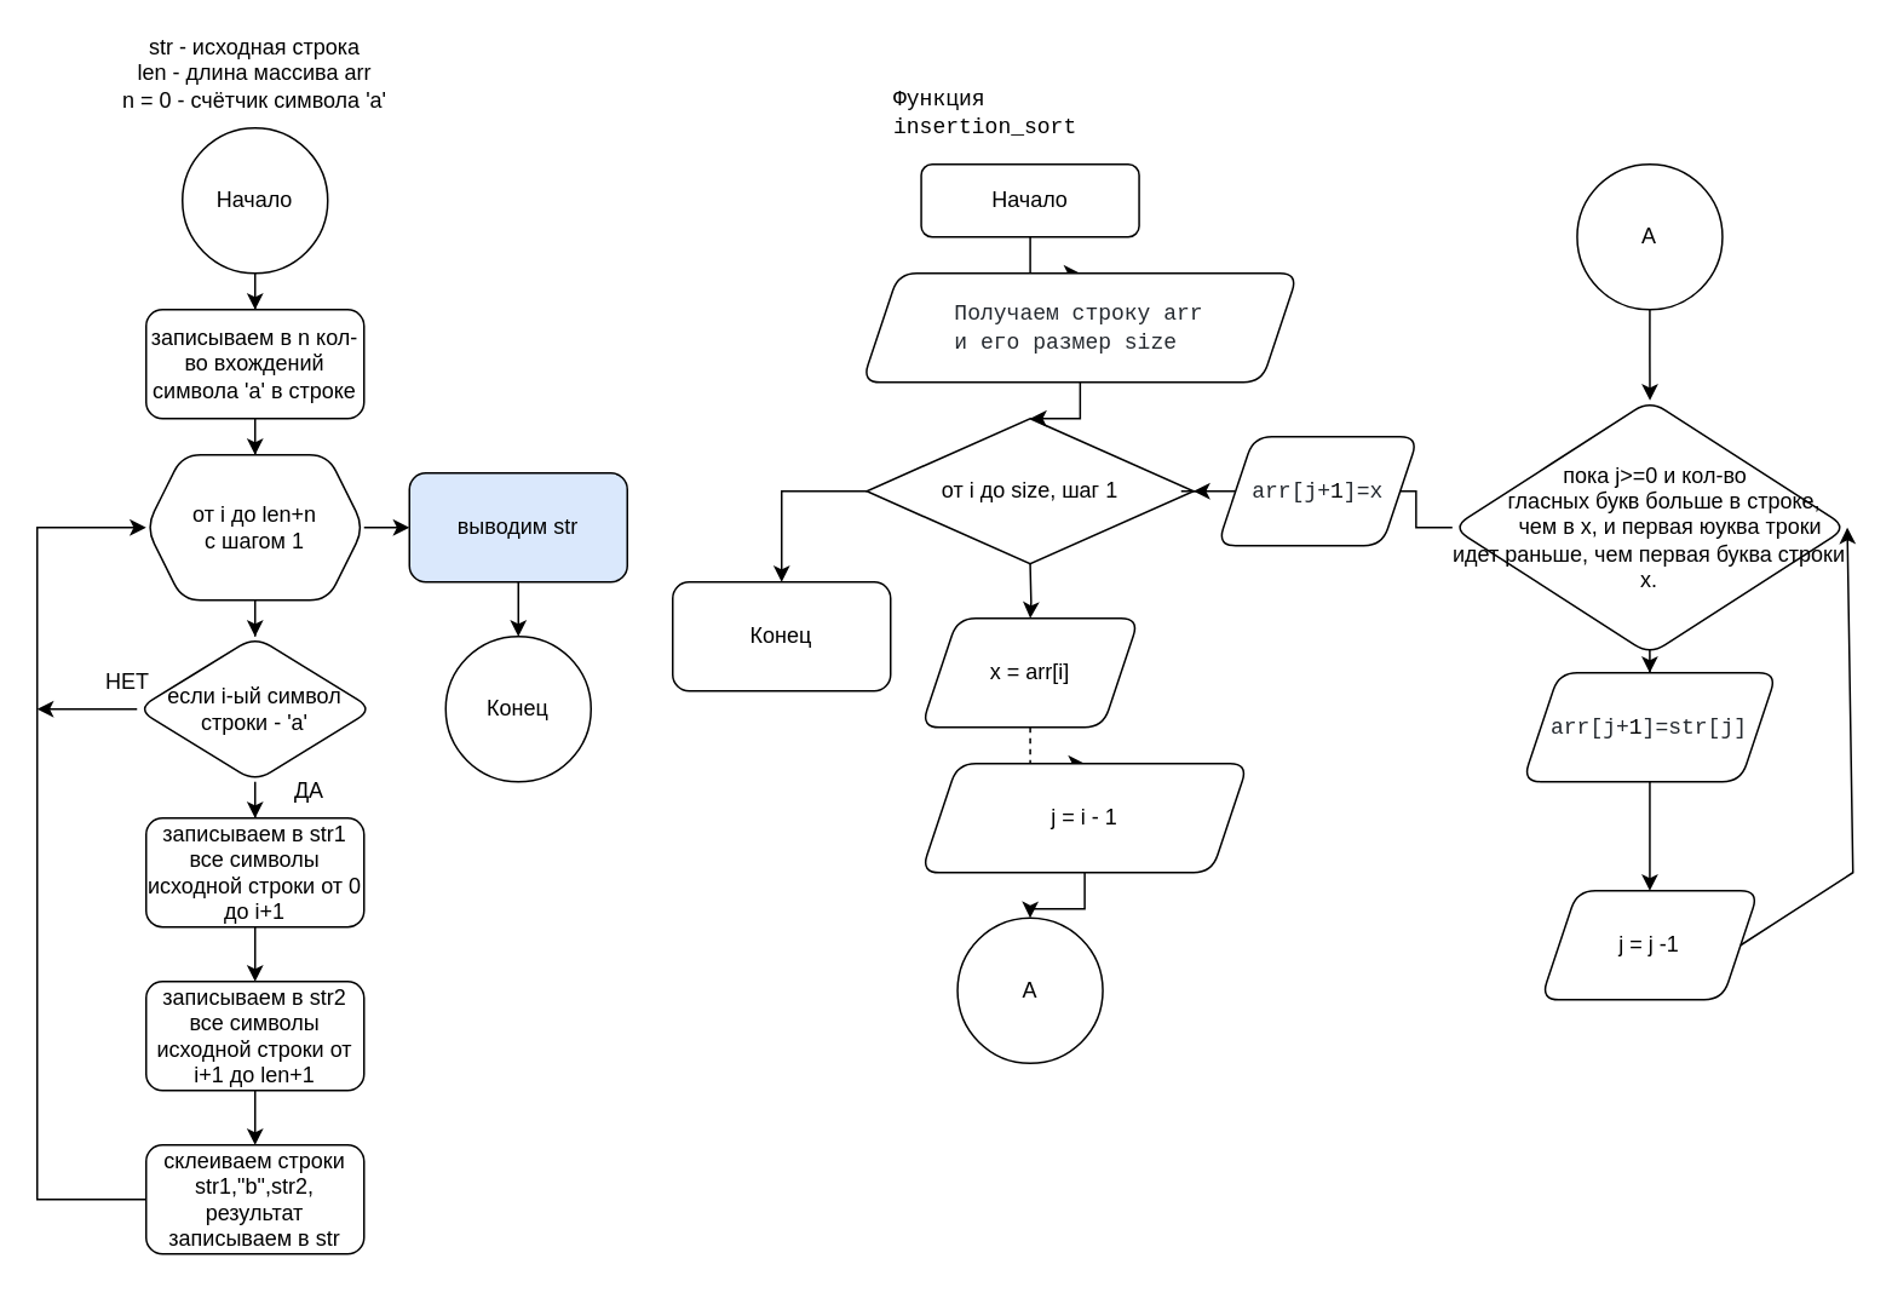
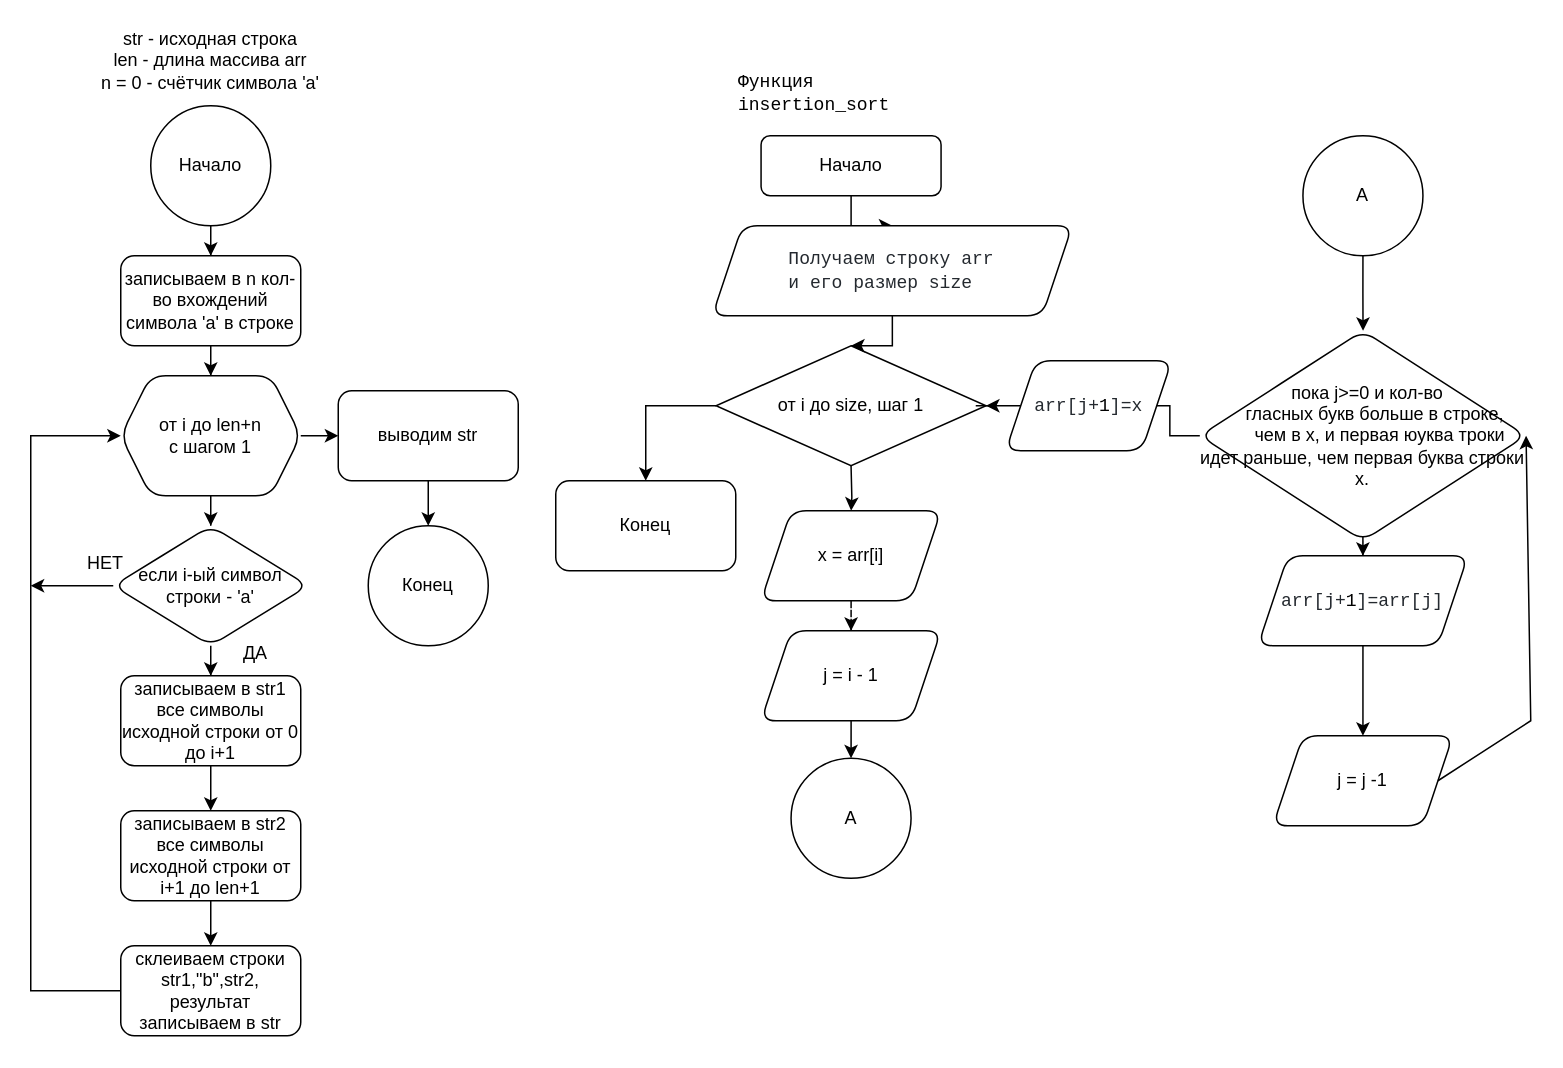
- <mxCell id="20" value="выводим str" style="whiteSpace=wrap;html=1;rounded=1;fillColor=#dae8fc;" vertex="1" parent="1"><mxGeometry x="225" y="260" width="120" height="60" as="geometry" /></mxCell>
+ <mxCell id="20" value="выводим str" style="whiteSpace=wrap;html=1;rounded=1;" vertex="1" parent="1"><mxGeometry x="225" y="260" width="120" height="60" as="geometry" /></mxCell>
- <mxCell id="43" value="&lt;span style=&quot;color: rgb(36, 41, 47); font-family: ui-monospace, SFMono-Regular, &amp;quot;SF Mono&amp;quot;, Menlo, Consolas, &amp;quot;Liberation Mono&amp;quot;, monospace; font-size: 12px; font-style: normal; font-variant-ligatures: normal; font-variant-caps: normal; font-weight: 400; letter-spacing: normal; orphans: 2; text-align: start; text-indent: 0px; text-transform: none; widows: 2; word-spacing: 0px; -webkit-text-stroke-width: 0px; background-color: rgb(255, 255, 255); text-decoration-thickness: initial; text-decoration-style: initial; text-decoration-color: initial; float: none; display: inline !important;&quot;&gt;arr[j+&lt;/span&gt;&lt;span style=&quot;box-sizing: border-box; color: var(--color-prettylights-syntax-constant); font-family: ui-monospace, SFMono-Regular, &amp;quot;SF Mono&amp;quot;, Menlo, Consolas, &amp;quot;Liberation Mono&amp;quot;, monospace; font-size: 12px; font-style: normal; font-variant-ligatures: normal; font-variant-caps: normal; font-weight: 400; letter-spacing: normal; orphans: 2; text-align: start; text-indent: 0px; text-transform: none; widows: 2; word-spacing: 0px; -webkit-text-stroke-width: 0px; background-color: rgb(255, 255, 255); text-decoration-thickness: initial; text-decoration-style: initial; text-decoration-color: initial;&quot; class=&quot;pl-c1&quot;&gt;1&lt;/span&gt;&lt;span style=&quot;color: rgb(36, 41, 47); font-family: ui-monospace, SFMono-Regular, &amp;quot;SF Mono&amp;quot;, Menlo, Consolas, &amp;quot;Liberation Mono&amp;quot;, monospace; font-size: 12px; font-style: normal; font-variant-ligatures: normal; font-variant-caps: normal; font-weight: 400; letter-spacing: normal; orphans: 2; text-align: start; text-indent: 0px; text-transform: none; widows: 2; word-spacing: 0px; -webkit-text-stroke-width: 0px; background-color: rgb(255, 255, 255); text-decoration-thickness: initial; text-decoration-style: initial; text-decoration-color: initial; float: none; display: inline !important;&quot;&gt;]=str[j]&lt;/span&gt;" style="shape=parallelogram;perimeter=parallelogramPerimeter;whiteSpace=wrap;html=1;fixedSize=1;rounded=1;" vertex="1" parent="1"><mxGeometry x="838.13" y="370" width="140" height="60" as="geometry" /></mxCell>
+ <mxCell id="43" value="&lt;span style=&quot;color: rgb(36, 41, 47); font-family: ui-monospace, SFMono-Regular, &amp;quot;SF Mono&amp;quot;, Menlo, Consolas, &amp;quot;Liberation Mono&amp;quot;, monospace; font-size: 12px; font-style: normal; font-variant-ligatures: normal; font-variant-caps: normal; font-weight: 400; letter-spacing: normal; orphans: 2; text-align: start; text-indent: 0px; text-transform: none; widows: 2; word-spacing: 0px; -webkit-text-stroke-width: 0px; background-color: rgb(255, 255, 255); text-decoration-thickness: initial; text-decoration-style: initial; text-decoration-color: initial; float: none; display: inline !important;&quot;&gt;arr[j+&lt;/span&gt;&lt;span style=&quot;box-sizing: border-box; color: var(--color-prettylights-syntax-constant); font-family: ui-monospace, SFMono-Regular, &amp;quot;SF Mono&amp;quot;, Menlo, Consolas, &amp;quot;Liberation Mono&amp;quot;, monospace; font-size: 12px; font-style: normal; font-variant-ligatures: normal; font-variant-caps: normal; font-weight: 400; letter-spacing: normal; orphans: 2; text-align: start; text-indent: 0px; text-transform: none; widows: 2; word-spacing: 0px; -webkit-text-stroke-width: 0px; background-color: rgb(255, 255, 255); text-decoration-thickness: initial; text-decoration-style: initial; text-decoration-color: initial;&quot; class=&quot;pl-c1&quot;&gt;1&lt;/span&gt;&lt;span style=&quot;color: rgb(36, 41, 47); font-family: ui-monospace, SFMono-Regular, &amp;quot;SF Mono&amp;quot;, Menlo, Consolas, &amp;quot;Liberation Mono&amp;quot;, monospace; font-size: 12px; font-style: normal; font-variant-ligatures: normal; font-variant-caps: normal; font-weight: 400; letter-spacing: normal; orphans: 2; text-align: start; text-indent: 0px; text-transform: none; widows: 2; word-spacing: 0px; -webkit-text-stroke-width: 0px; background-color: rgb(255, 255, 255); text-decoration-thickness: initial; text-decoration-style: initial; text-decoration-color: initial; float: none; display: inline !important;&quot;&gt;]=arr[j]&lt;/span&gt;" style="shape=parallelogram;perimeter=parallelogramPerimeter;whiteSpace=wrap;html=1;fixedSize=1;rounded=1;" vertex="1" parent="1"><mxGeometry x="838.13" y="370" width="140" height="60" as="geometry" /></mxCell>
- <mxCell id="29" value="j = i - 1" style="shape=parallelogram;perimeter=parallelogramPerimeter;whiteSpace=wrap;html=1;fixedSize=1;rounded=1;" vertex="1" parent="1"><mxGeometry x="506.87" y="420" width="180" height="60" as="geometry" /></mxCell>
+ <mxCell id="29" value="j = i - 1" style="shape=parallelogram;perimeter=parallelogramPerimeter;whiteSpace=wrap;html=1;fixedSize=1;rounded=1;" vertex="1" parent="1"><mxGeometry x="506.87" y="420" width="120" height="60" as="geometry" /></mxCell>
